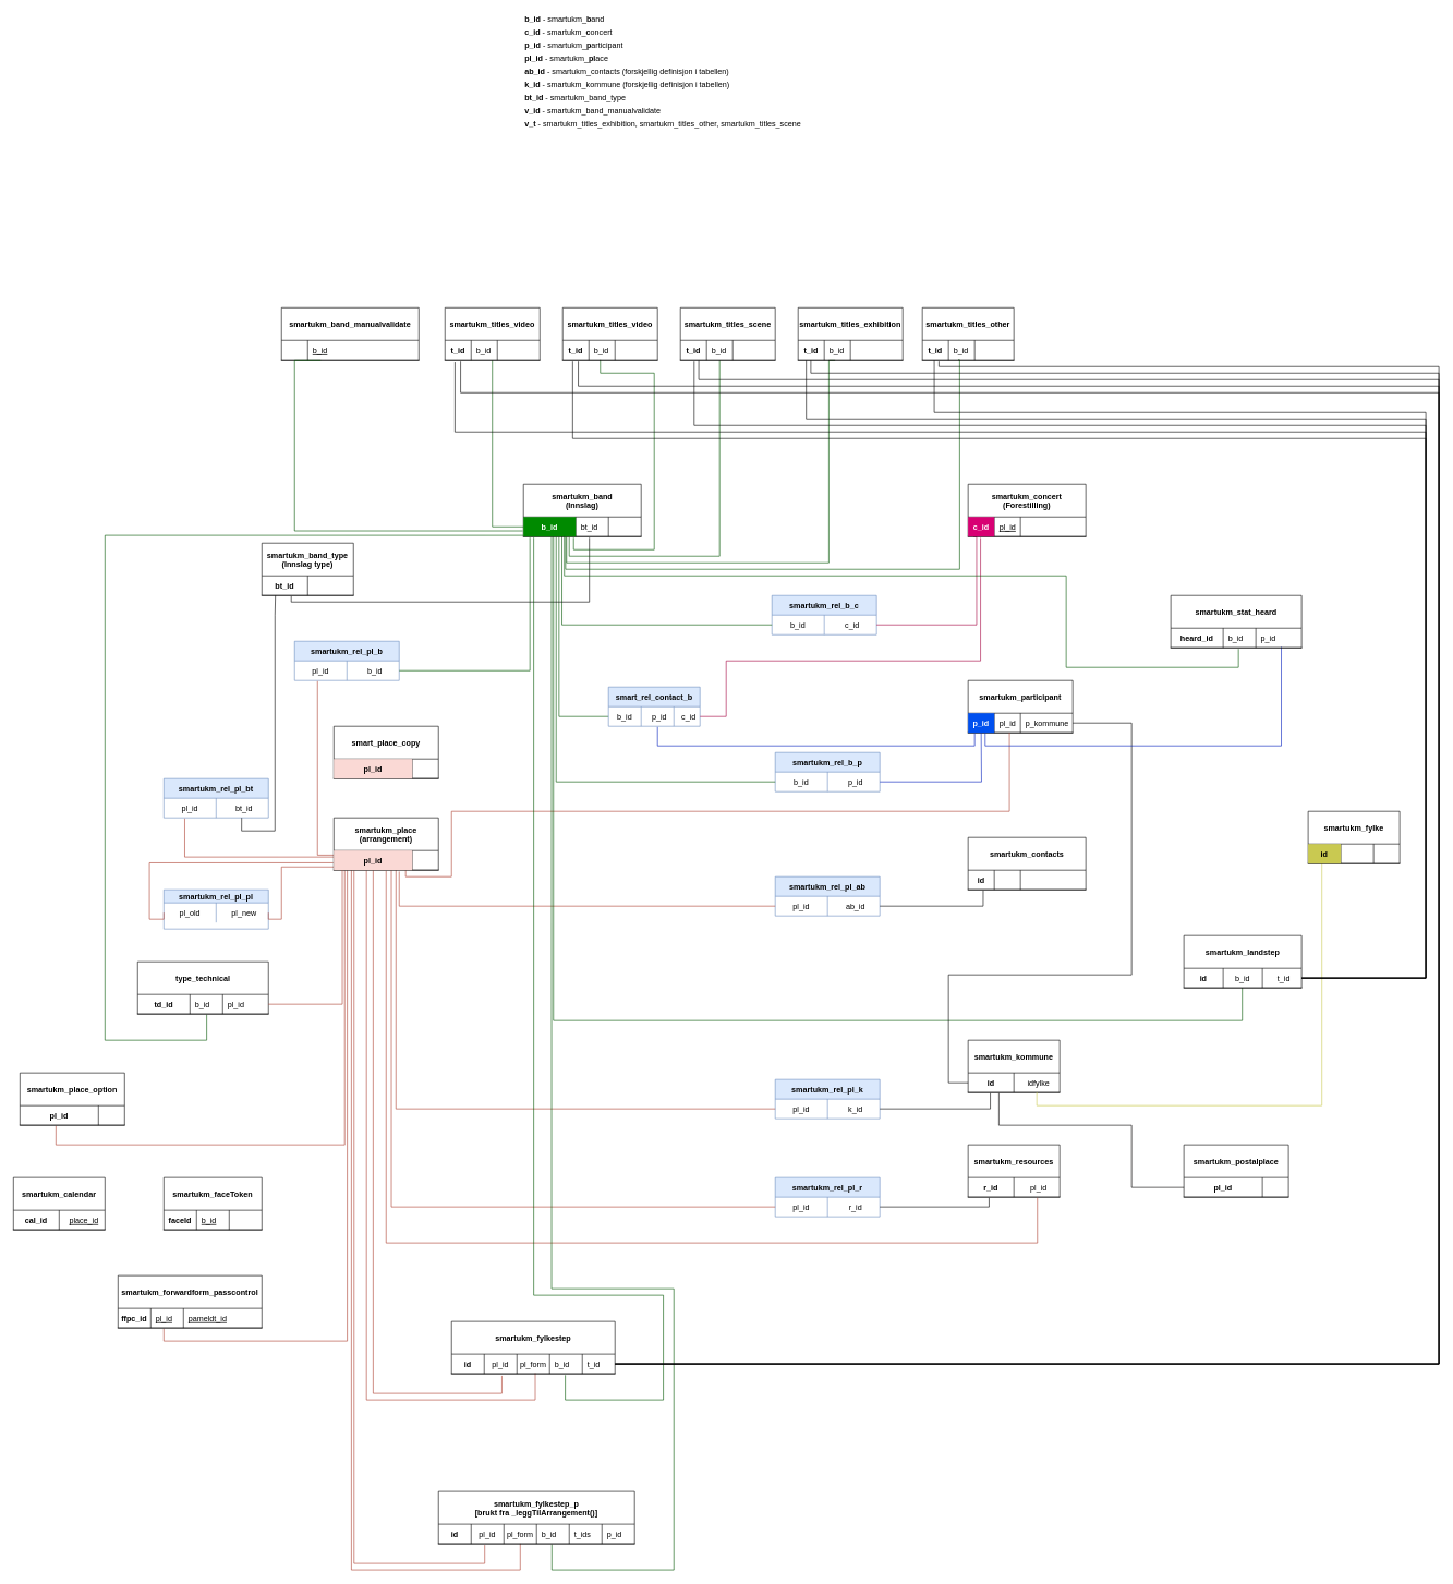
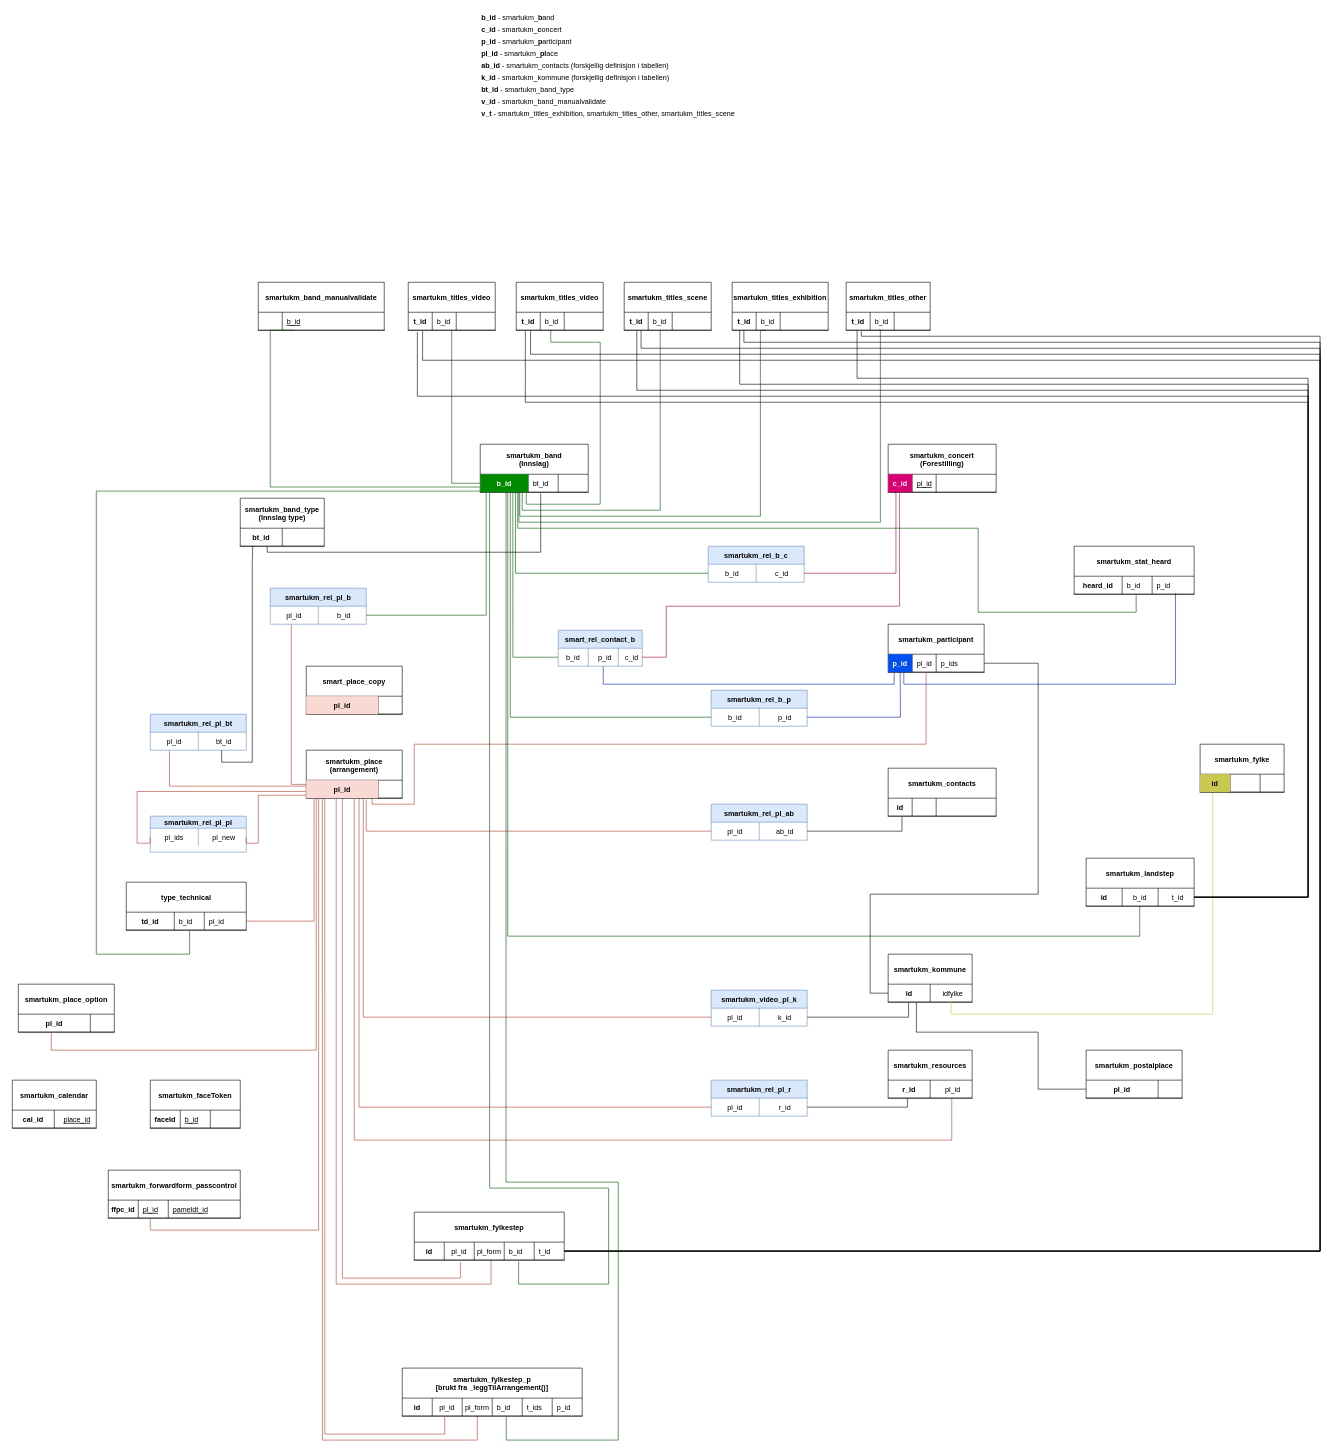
- <mxCell id="24" value="p_kommune" style="shape=partialRectangle;overflow=hidden;connectable=0;fillColor=none;top=0;left=0;bottom=0;right=0;align=left;spacingLeft=6;fontStyle=0;" parent="21" vertex="1"><mxGeometry x="80" width="80" height="30" as="geometry" /></mxCell>
+ <mxCell id="24" value="p_ids" style="shape=partialRectangle;overflow=hidden;connectable=0;fillColor=none;top=0;left=0;bottom=0;right=0;align=left;spacingLeft=6;fontStyle=0;" parent="21" vertex="1"><mxGeometry x="80" width="80" height="30" as="geometry" /></mxCell>
- <mxCell id="79" value="pl_old" style="shape=partialRectangle;overflow=hidden;connectable=0;fillColor=none;top=0;left=0;bottom=0;right=0;" parent="78" vertex="1"><mxGeometry width="80" height="30" as="geometry" /></mxCell>
+ <mxCell id="79" value="pl_ids" style="shape=partialRectangle;overflow=hidden;connectable=0;fillColor=none;top=0;left=0;bottom=0;right=0;" parent="78" vertex="1"><mxGeometry width="80" height="30" as="geometry" /></mxCell>
- <mxCell id="66" value="smartukm_rel_pl_k" style="shape=table;startSize=30;container=1;collapsible=1;childLayout=tableLayout;fixedRows=1;rowLines=0;fontStyle=1;align=center;resizeLast=1;fillColor=#dae8fc;strokeColor=#6c8ebf;" parent="1" vertex="1"><mxGeometry x="1185" y="1650" width="160" height="60" as="geometry" /></mxCell>
+ <mxCell id="66" value="smartukm_video_pl_k" style="shape=table;startSize=30;container=1;collapsible=1;childLayout=tableLayout;fixedRows=1;rowLines=0;fontStyle=1;align=center;resizeLast=1;fillColor=#dae8fc;strokeColor=#6c8ebf;" parent="1" vertex="1"><mxGeometry x="1185" y="1650" width="160" height="60" as="geometry" /></mxCell>
